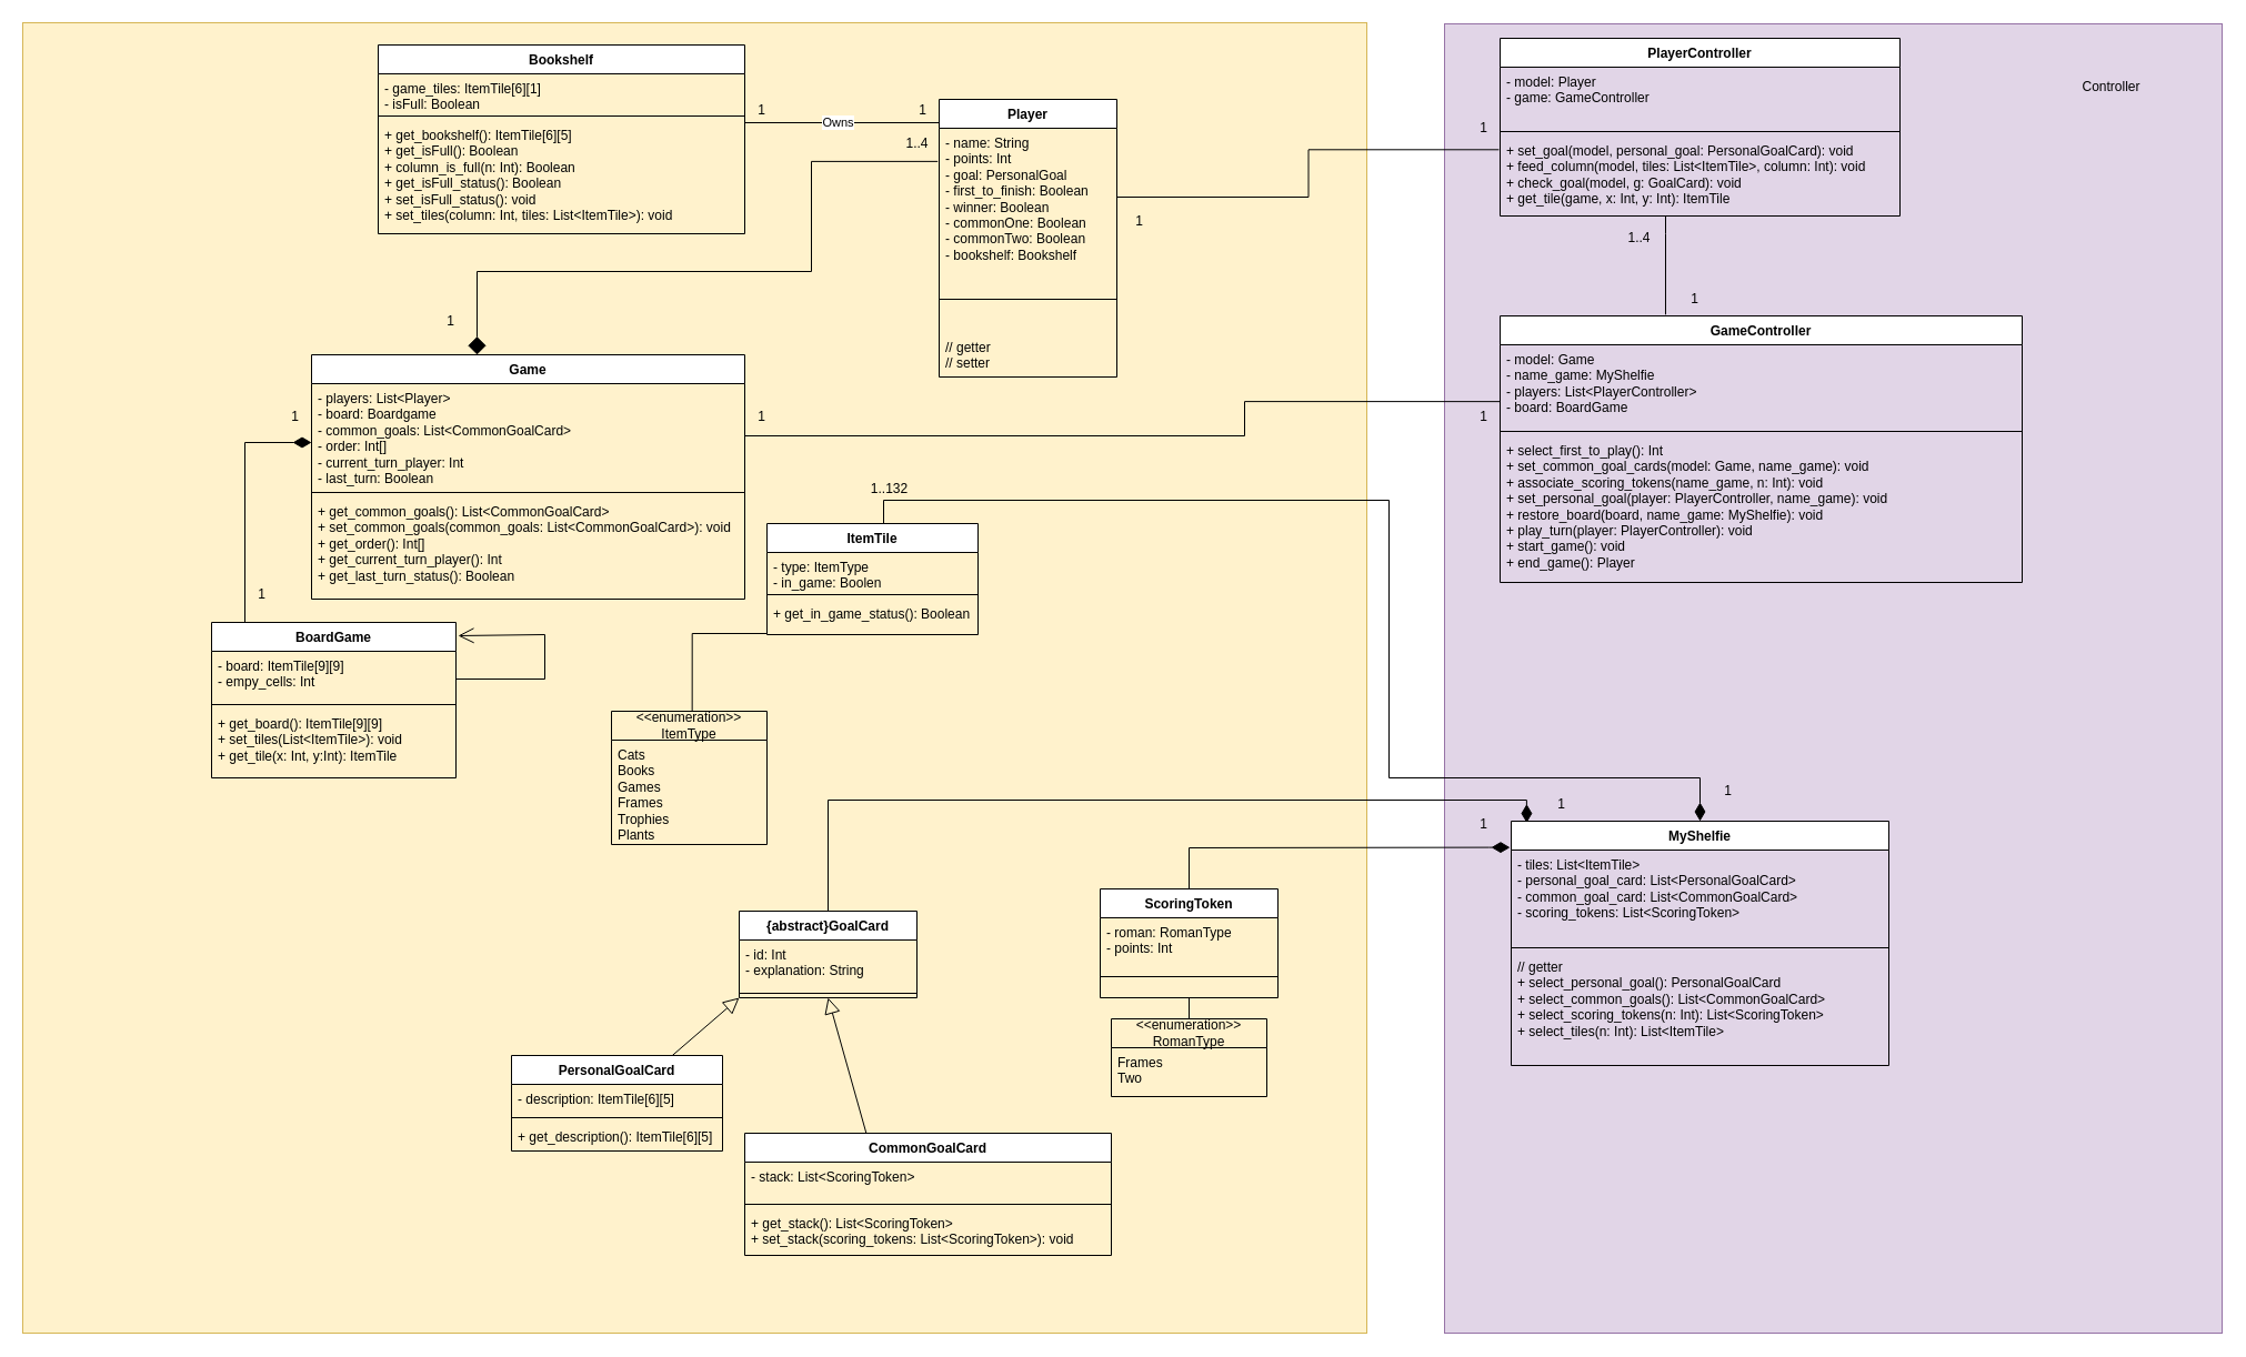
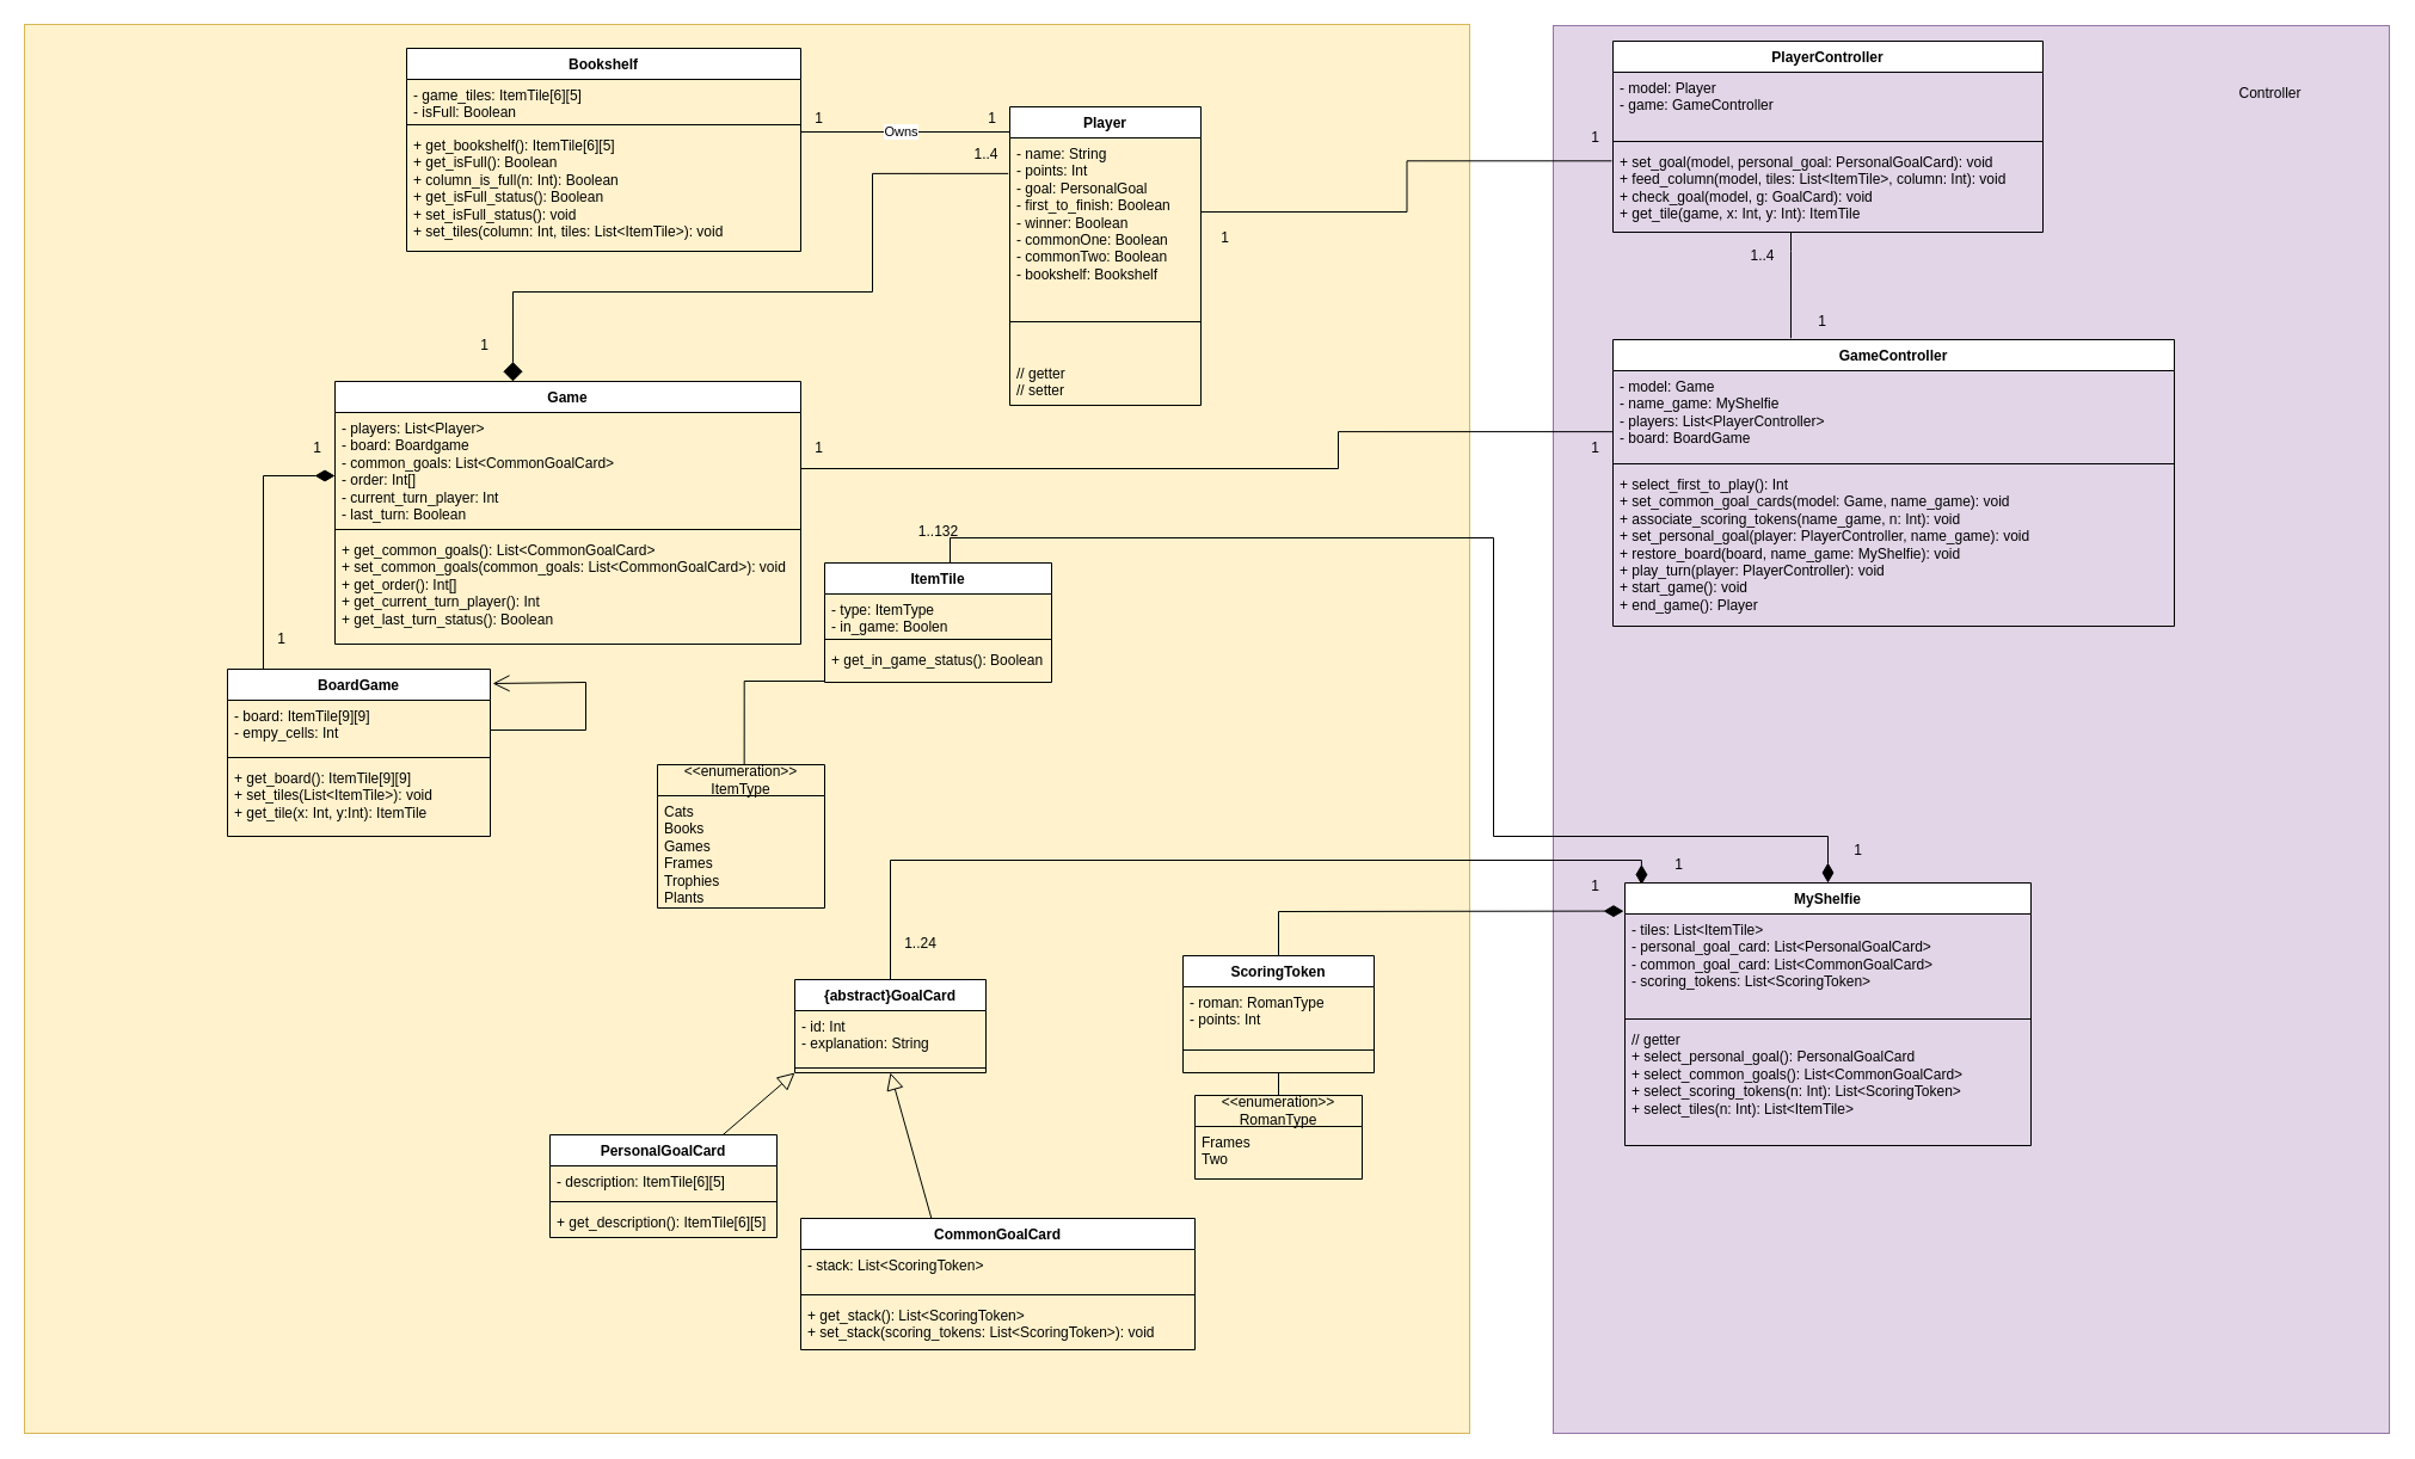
- <mxCell id="58" value="- game_tiles: ItemTile[6][1]&lt;br style=&quot;border-color: var(--border-color);&quot;&gt;- isFull: Boolean" style="text;strokeColor=none;fillColor=none;align=left;verticalAlign=top;spacingLeft=4;spacingRight=4;overflow=hidden;rotatable=0;points=[[0,0.5],[1,0.5]];portConstraint=eastwest;whiteSpace=wrap;html=1;" parent="57" vertex="1"><mxGeometry y="26" width="330" height="34" as="geometry" /></mxCell>
+ <mxCell id="58" value="- game_tiles: ItemTile[6][5]&lt;br style=&quot;border-color: var(--border-color);&quot;&gt;- isFull: Boolean" style="text;strokeColor=none;fillColor=none;align=left;verticalAlign=top;spacingLeft=4;spacingRight=4;overflow=hidden;rotatable=0;points=[[0,0.5],[1,0.5]];portConstraint=eastwest;whiteSpace=wrap;html=1;" parent="57" vertex="1"><mxGeometry y="26" width="330" height="34" as="geometry" /></mxCell>
- <mxCell id="77" value="1..132" style="text;html=1;align=center;verticalAlign=middle;resizable=0;points=[];autosize=1;strokeColor=none;fillColor=none;" parent="1" vertex="1"><mxGeometry x="770" y="425" width="60" height="30" as="geometry" /></mxCell>
+ <mxCell id="77" value="1..132" style="text;html=1;align=center;verticalAlign=middle;resizable=0;points=[];autosize=1;strokeColor=none;fillColor=none;" parent="1" vertex="1"><mxGeometry x="755" y="430" width="60" height="30" as="geometry" /></mxCell>
+ <mxCell id="76" value="1..24" style="text;html=1;align=center;verticalAlign=middle;resizable=0;points=[];autosize=1;strokeColor=none;fillColor=none;" parent="1" vertex="1"><mxGeometry x="745" y="775" width="50" height="30" as="geometry" /></mxCell>
